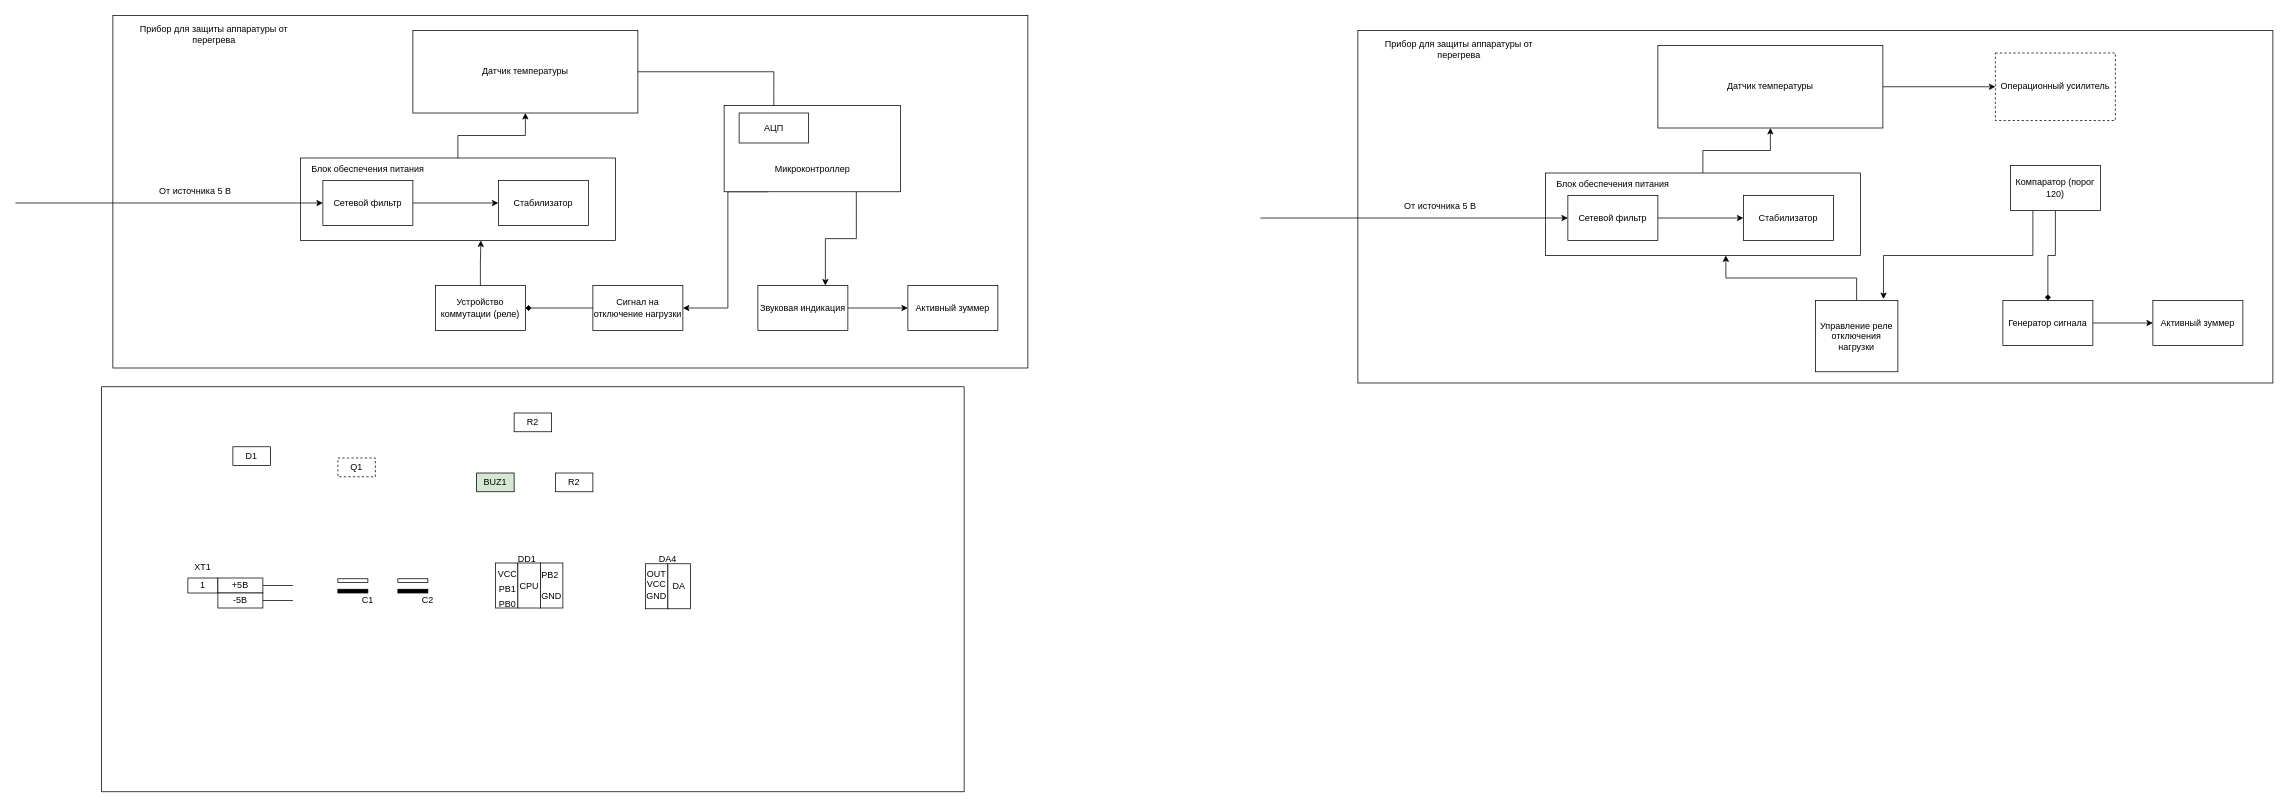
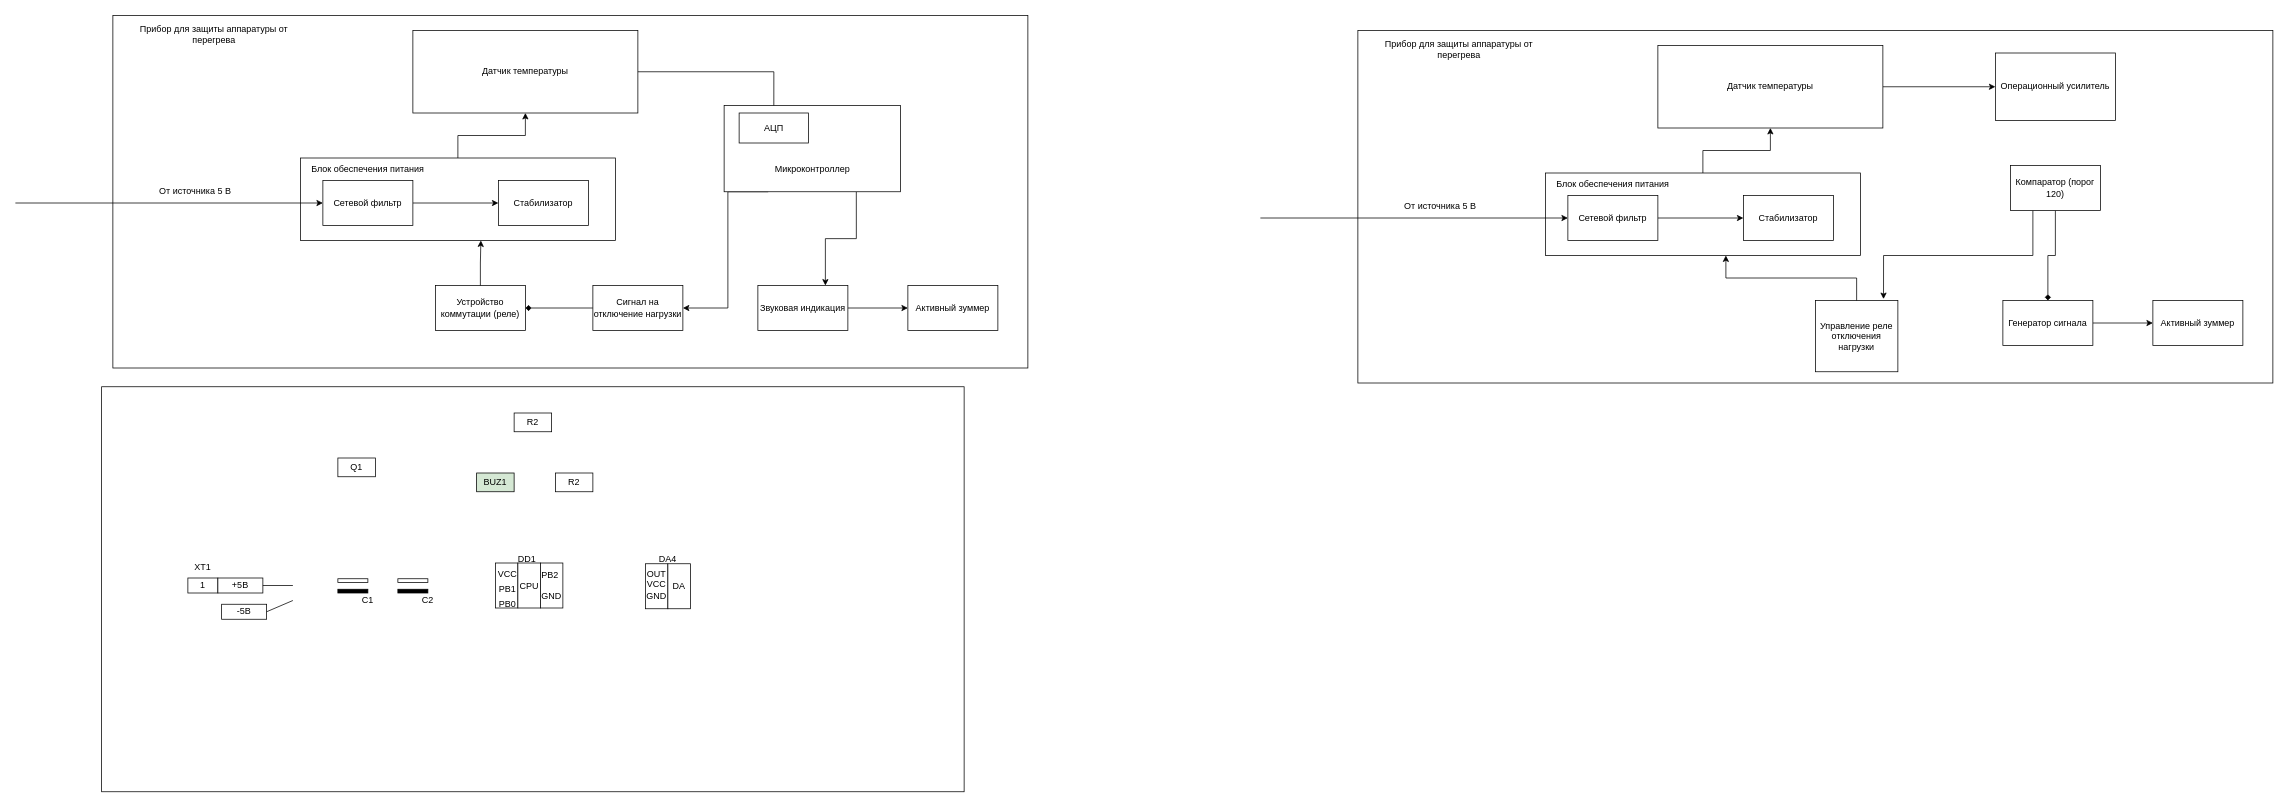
- <mxCell id="47" value="Операционный усилитель" style="rounded=0;whiteSpace=wrap;html=1;dashed=1;" vertex="1" parent="1"><mxGeometry x="2660" y="70" width="160" height="90" as="geometry" /></mxCell>
+ <mxCell id="47" value="Операционный усилитель" style="rounded=0;whiteSpace=wrap;html=1;" vertex="1" parent="1"><mxGeometry x="2660" y="70" width="160" height="90" as="geometry" /></mxCell>
- <mxCell id="81" value="D1" style="rounded=0;whiteSpace=wrap;html=1;" vertex="1" parent="1"><mxGeometry x="310" y="595" width="50" height="25" as="geometry" /></mxCell>
- <mxCell id="80" value="Q1" style="rounded=0;whiteSpace=wrap;html=1;dashed=1;" vertex="1" parent="1"><mxGeometry x="450" y="610" width="50" height="25" as="geometry" /></mxCell>
+ <mxCell id="80" value="Q1" style="rounded=0;whiteSpace=wrap;html=1;" vertex="1" parent="1"><mxGeometry x="450" y="610" width="50" height="25" as="geometry" /></mxCell>
- <mxCell id="56" value="-5В" style="rounded=0;whiteSpace=wrap;html=1;" vertex="1" parent="1"><mxGeometry x="290" y="790" width="60" height="20" as="geometry" /></mxCell>
+ <mxCell id="56" value="-5В" style="rounded=0;whiteSpace=wrap;html=1;" vertex="1" parent="1"><mxGeometry x="295" y="805" width="60" height="20" as="geometry" /></mxCell>
